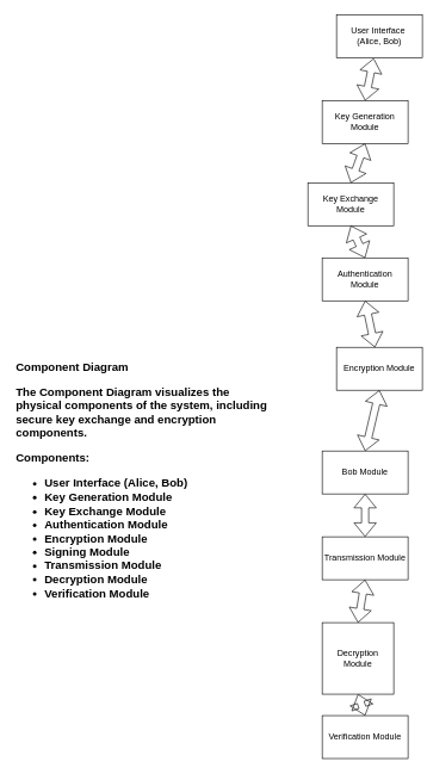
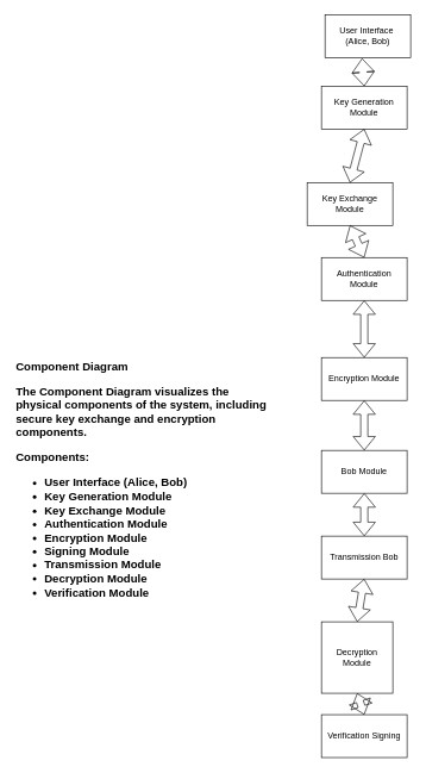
- <mxCell id="2" value="&lt;div&gt;User Interface&amp;nbsp;&lt;/div&gt;&lt;div&gt;(Alice, Bob)&lt;/div&gt;" style="rounded=0;whiteSpace=wrap;html=1;" vertex="1" parent="1"><mxGeometry x="470" y="20" width="120" height="60" as="geometry" /></mxCell>
+ <mxCell id="2" value="&lt;div&gt;User Interface&amp;nbsp;&lt;/div&gt;&lt;div&gt;(Alice, Bob)&lt;/div&gt;" style="rounded=0;whiteSpace=wrap;html=1;" vertex="1" parent="1"><mxGeometry x="455" y="20" width="120" height="60" as="geometry" /></mxCell>
- <mxCell id="3" value="Key Generation Module" style="rounded=0;whiteSpace=wrap;html=1;" vertex="1" parent="1"><mxGeometry x="450" y="140" width="120" height="60" as="geometry" /></mxCell>
+ <mxCell id="3" value="Key Generation Module" style="rounded=0;whiteSpace=wrap;html=1;" vertex="1" parent="1"><mxGeometry x="450" y="120" width="120" height="60" as="geometry" /></mxCell>
- <mxCell id="6" value="Encryption Module" style="rounded=0;whiteSpace=wrap;html=1;" vertex="1" parent="1"><mxGeometry x="470" y="485" width="120" height="60" as="geometry" /></mxCell>
+ <mxCell id="6" value="Encryption Module" style="rounded=0;whiteSpace=wrap;html=1;" vertex="1" parent="1"><mxGeometry x="450" y="500" width="120" height="60" as="geometry" /></mxCell>
- <mxCell id="8" value="Transmission Module" style="rounded=0;whiteSpace=wrap;html=1;" vertex="1" parent="1"><mxGeometry x="450" y="750" width="120" height="60" as="geometry" /></mxCell>
+ <mxCell id="8" value="Transmission Bob" style="rounded=0;whiteSpace=wrap;html=1;" vertex="1" parent="1"><mxGeometry x="450" y="750" width="120" height="60" as="geometry" /></mxCell>
- <mxCell id="10" value="Verification Module" style="rounded=0;whiteSpace=wrap;html=1;" vertex="1" parent="1"><mxGeometry x="450" y="1000" width="120" height="60" as="geometry" /></mxCell>
+ <mxCell id="10" value="Verification Signing" style="rounded=0;whiteSpace=wrap;html=1;" vertex="1" parent="1"><mxGeometry x="450" y="1000" width="120" height="60" as="geometry" /></mxCell>
